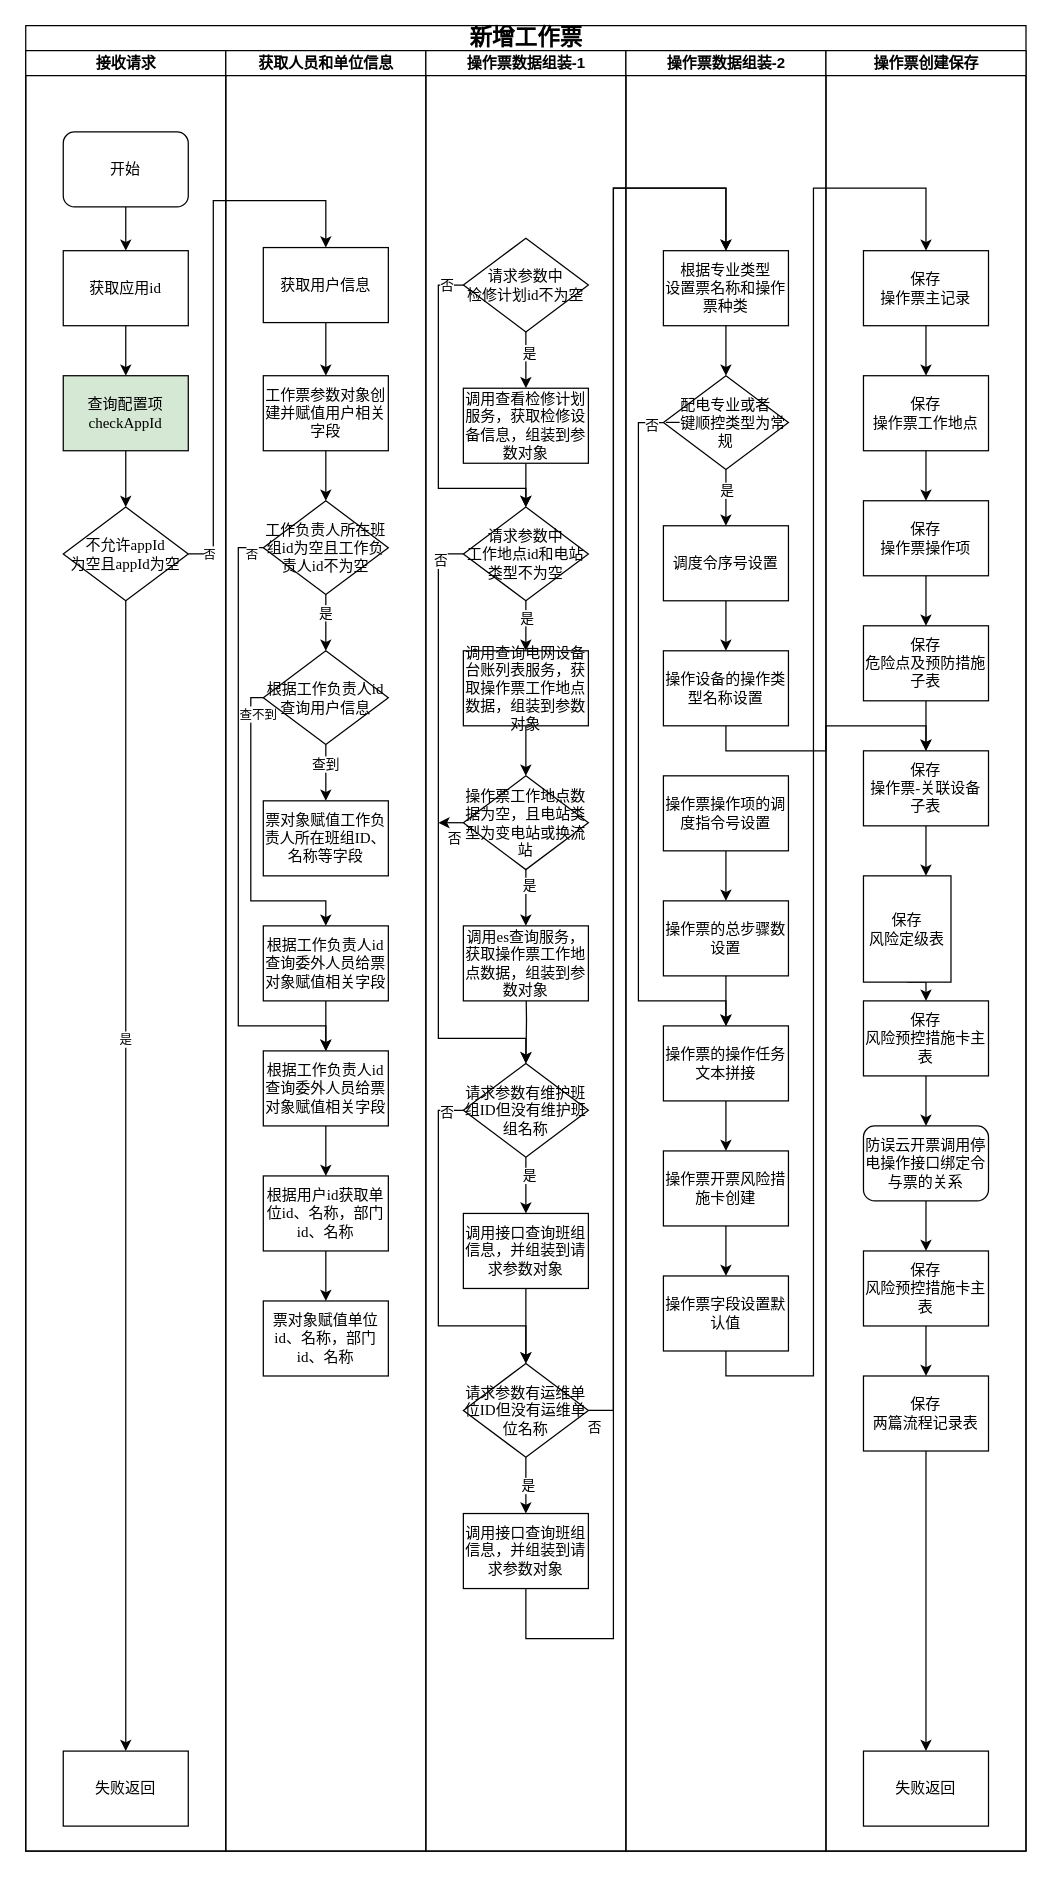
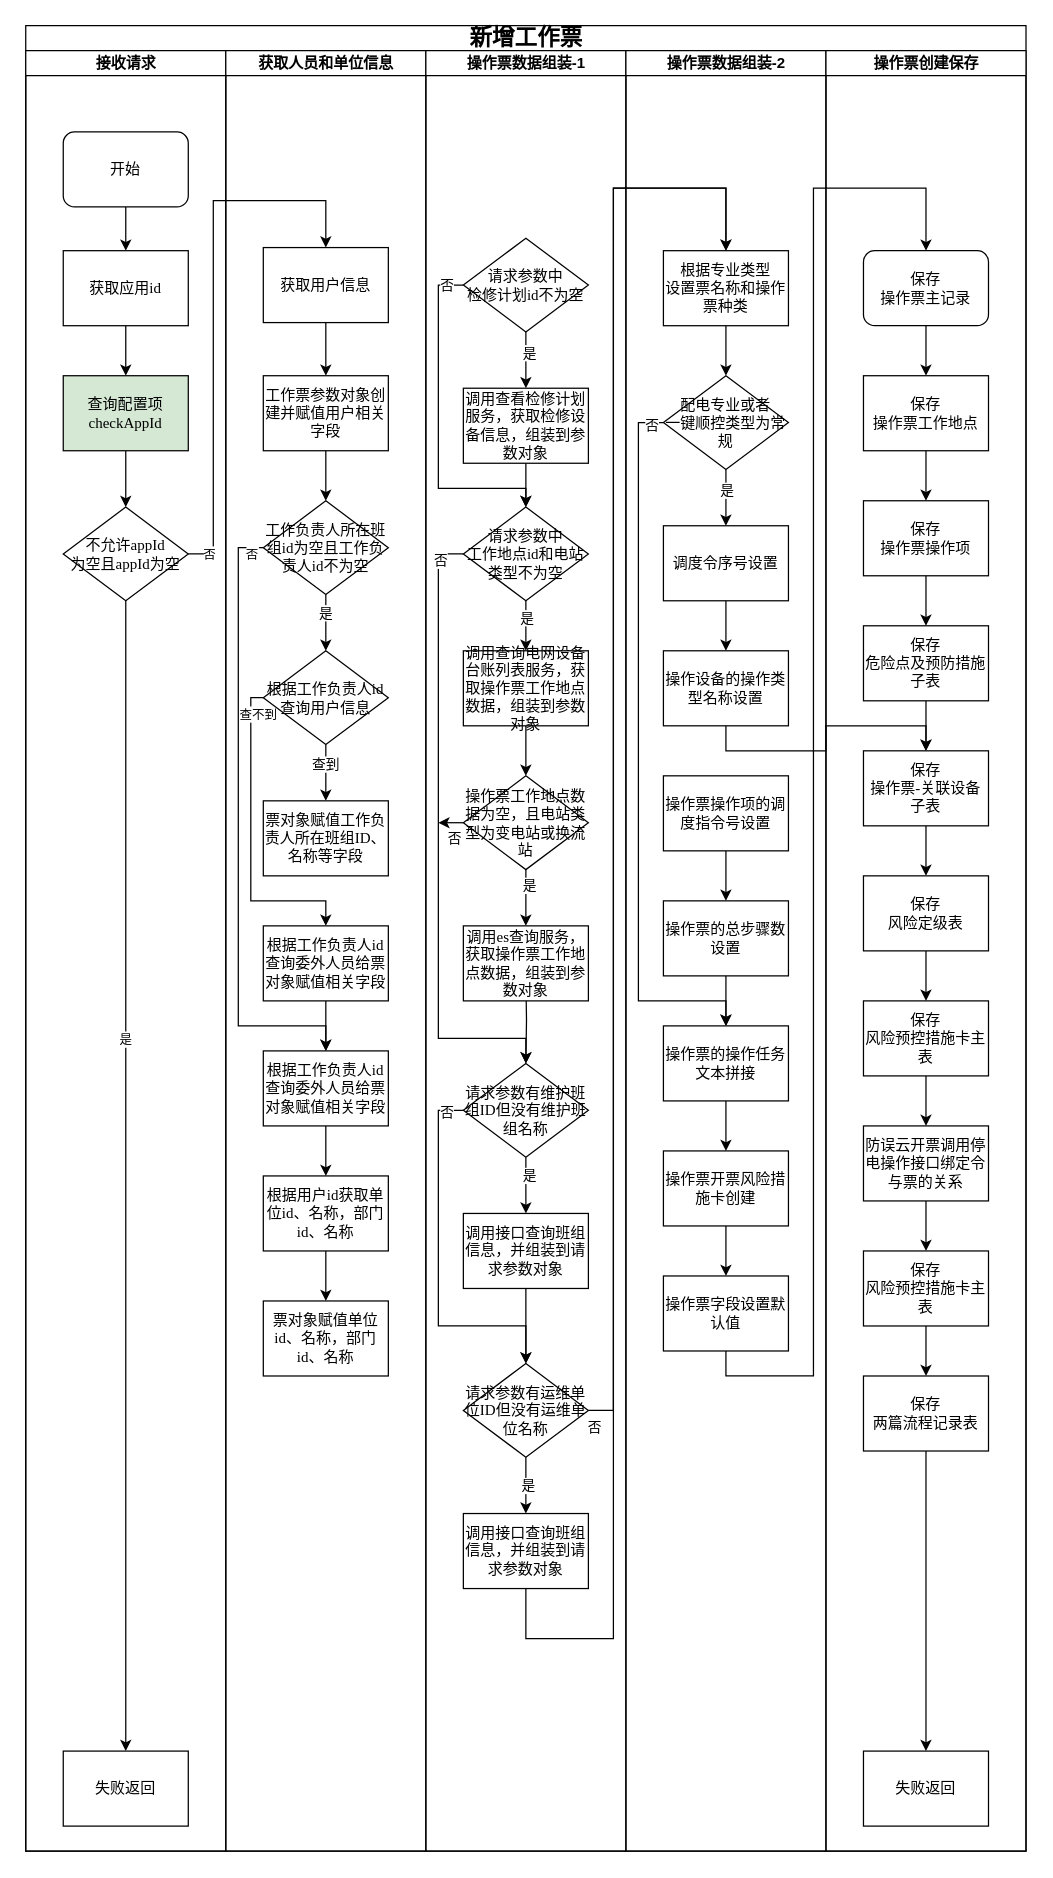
- <mxCell id="93" value="&lt;div&gt;&lt;span style=&quot;font-size: 12px;&quot;&gt;保存&lt;/span&gt;&lt;span style=&quot;font-size: 12px;&quot;&gt;&lt;/span&gt;&lt;/div&gt;&lt;div&gt;&lt;span style=&quot;font-size: 12px;&quot;&gt;操作票主记录&lt;/span&gt;&lt;/div&gt;" style="whiteSpace=wrap;html=1;fontSize=8;fontFamily=Verdana;rounded=0;shadow=0;labelBackgroundColor=none;strokeWidth=1;" vertex="1" parent="91"><mxGeometry x="30" y="160" width="100" height="60" as="geometry" /></mxCell>
+ <mxCell id="93" value="&lt;div&gt;&lt;span style=&quot;font-size: 12px;&quot;&gt;保存&lt;/span&gt;&lt;span style=&quot;font-size: 12px;&quot;&gt;&lt;/span&gt;&lt;/div&gt;&lt;div&gt;&lt;span style=&quot;font-size: 12px;&quot;&gt;操作票主记录&lt;/span&gt;&lt;/div&gt;" style="whiteSpace=wrap;html=1;fontSize=8;fontFamily=Verdana;shadow=0;labelBackgroundColor=none;strokeWidth=1;rounded=1;" vertex="1" parent="91"><mxGeometry x="30" y="160" width="100" height="60" as="geometry" /></mxCell>
- <mxCell id="103" value="&lt;div&gt;&lt;span style=&quot;font-size: 12px;&quot;&gt;保存&lt;/span&gt;&lt;span style=&quot;font-size: 12px;&quot;&gt;&lt;/span&gt;&lt;/div&gt;&lt;div&gt;&lt;span style=&quot;font-size: 12px;&quot;&gt;风险定级表&lt;/span&gt;&lt;/div&gt;" style="whiteSpace=wrap;html=1;fontSize=8;fontFamily=Verdana;rounded=0;shadow=0;labelBackgroundColor=none;strokeWidth=1;" vertex="1" parent="91"><mxGeometry x="30" y="660" width="70" height="85" as="geometry" /></mxCell>
+ <mxCell id="103" value="&lt;div&gt;&lt;span style=&quot;font-size: 12px;&quot;&gt;保存&lt;/span&gt;&lt;span style=&quot;font-size: 12px;&quot;&gt;&lt;/span&gt;&lt;/div&gt;&lt;div&gt;&lt;span style=&quot;font-size: 12px;&quot;&gt;风险定级表&lt;/span&gt;&lt;/div&gt;" style="whiteSpace=wrap;html=1;fontSize=8;fontFamily=Verdana;rounded=0;shadow=0;labelBackgroundColor=none;strokeWidth=1;" vertex="1" parent="91"><mxGeometry x="30" y="660" width="100" height="60" as="geometry" /></mxCell>
- <mxCell id="107" value="&lt;span style=&quot;font-size: 12px;&quot;&gt;防误云开票调用停电操作接口绑定令与票的关系&lt;/span&gt;" style="whiteSpace=wrap;html=1;fontSize=8;fontFamily=Verdana;shadow=0;labelBackgroundColor=none;strokeWidth=1;rounded=1;" vertex="1" parent="91"><mxGeometry x="30" y="860" width="100" height="60" as="geometry" /></mxCell>
+ <mxCell id="107" value="&lt;span style=&quot;font-size: 12px;&quot;&gt;防误云开票调用停电操作接口绑定令与票的关系&lt;/span&gt;" style="whiteSpace=wrap;html=1;fontSize=8;fontFamily=Verdana;rounded=0;shadow=0;labelBackgroundColor=none;strokeWidth=1;" vertex="1" parent="91"><mxGeometry x="30" y="860" width="100" height="60" as="geometry" /></mxCell>
